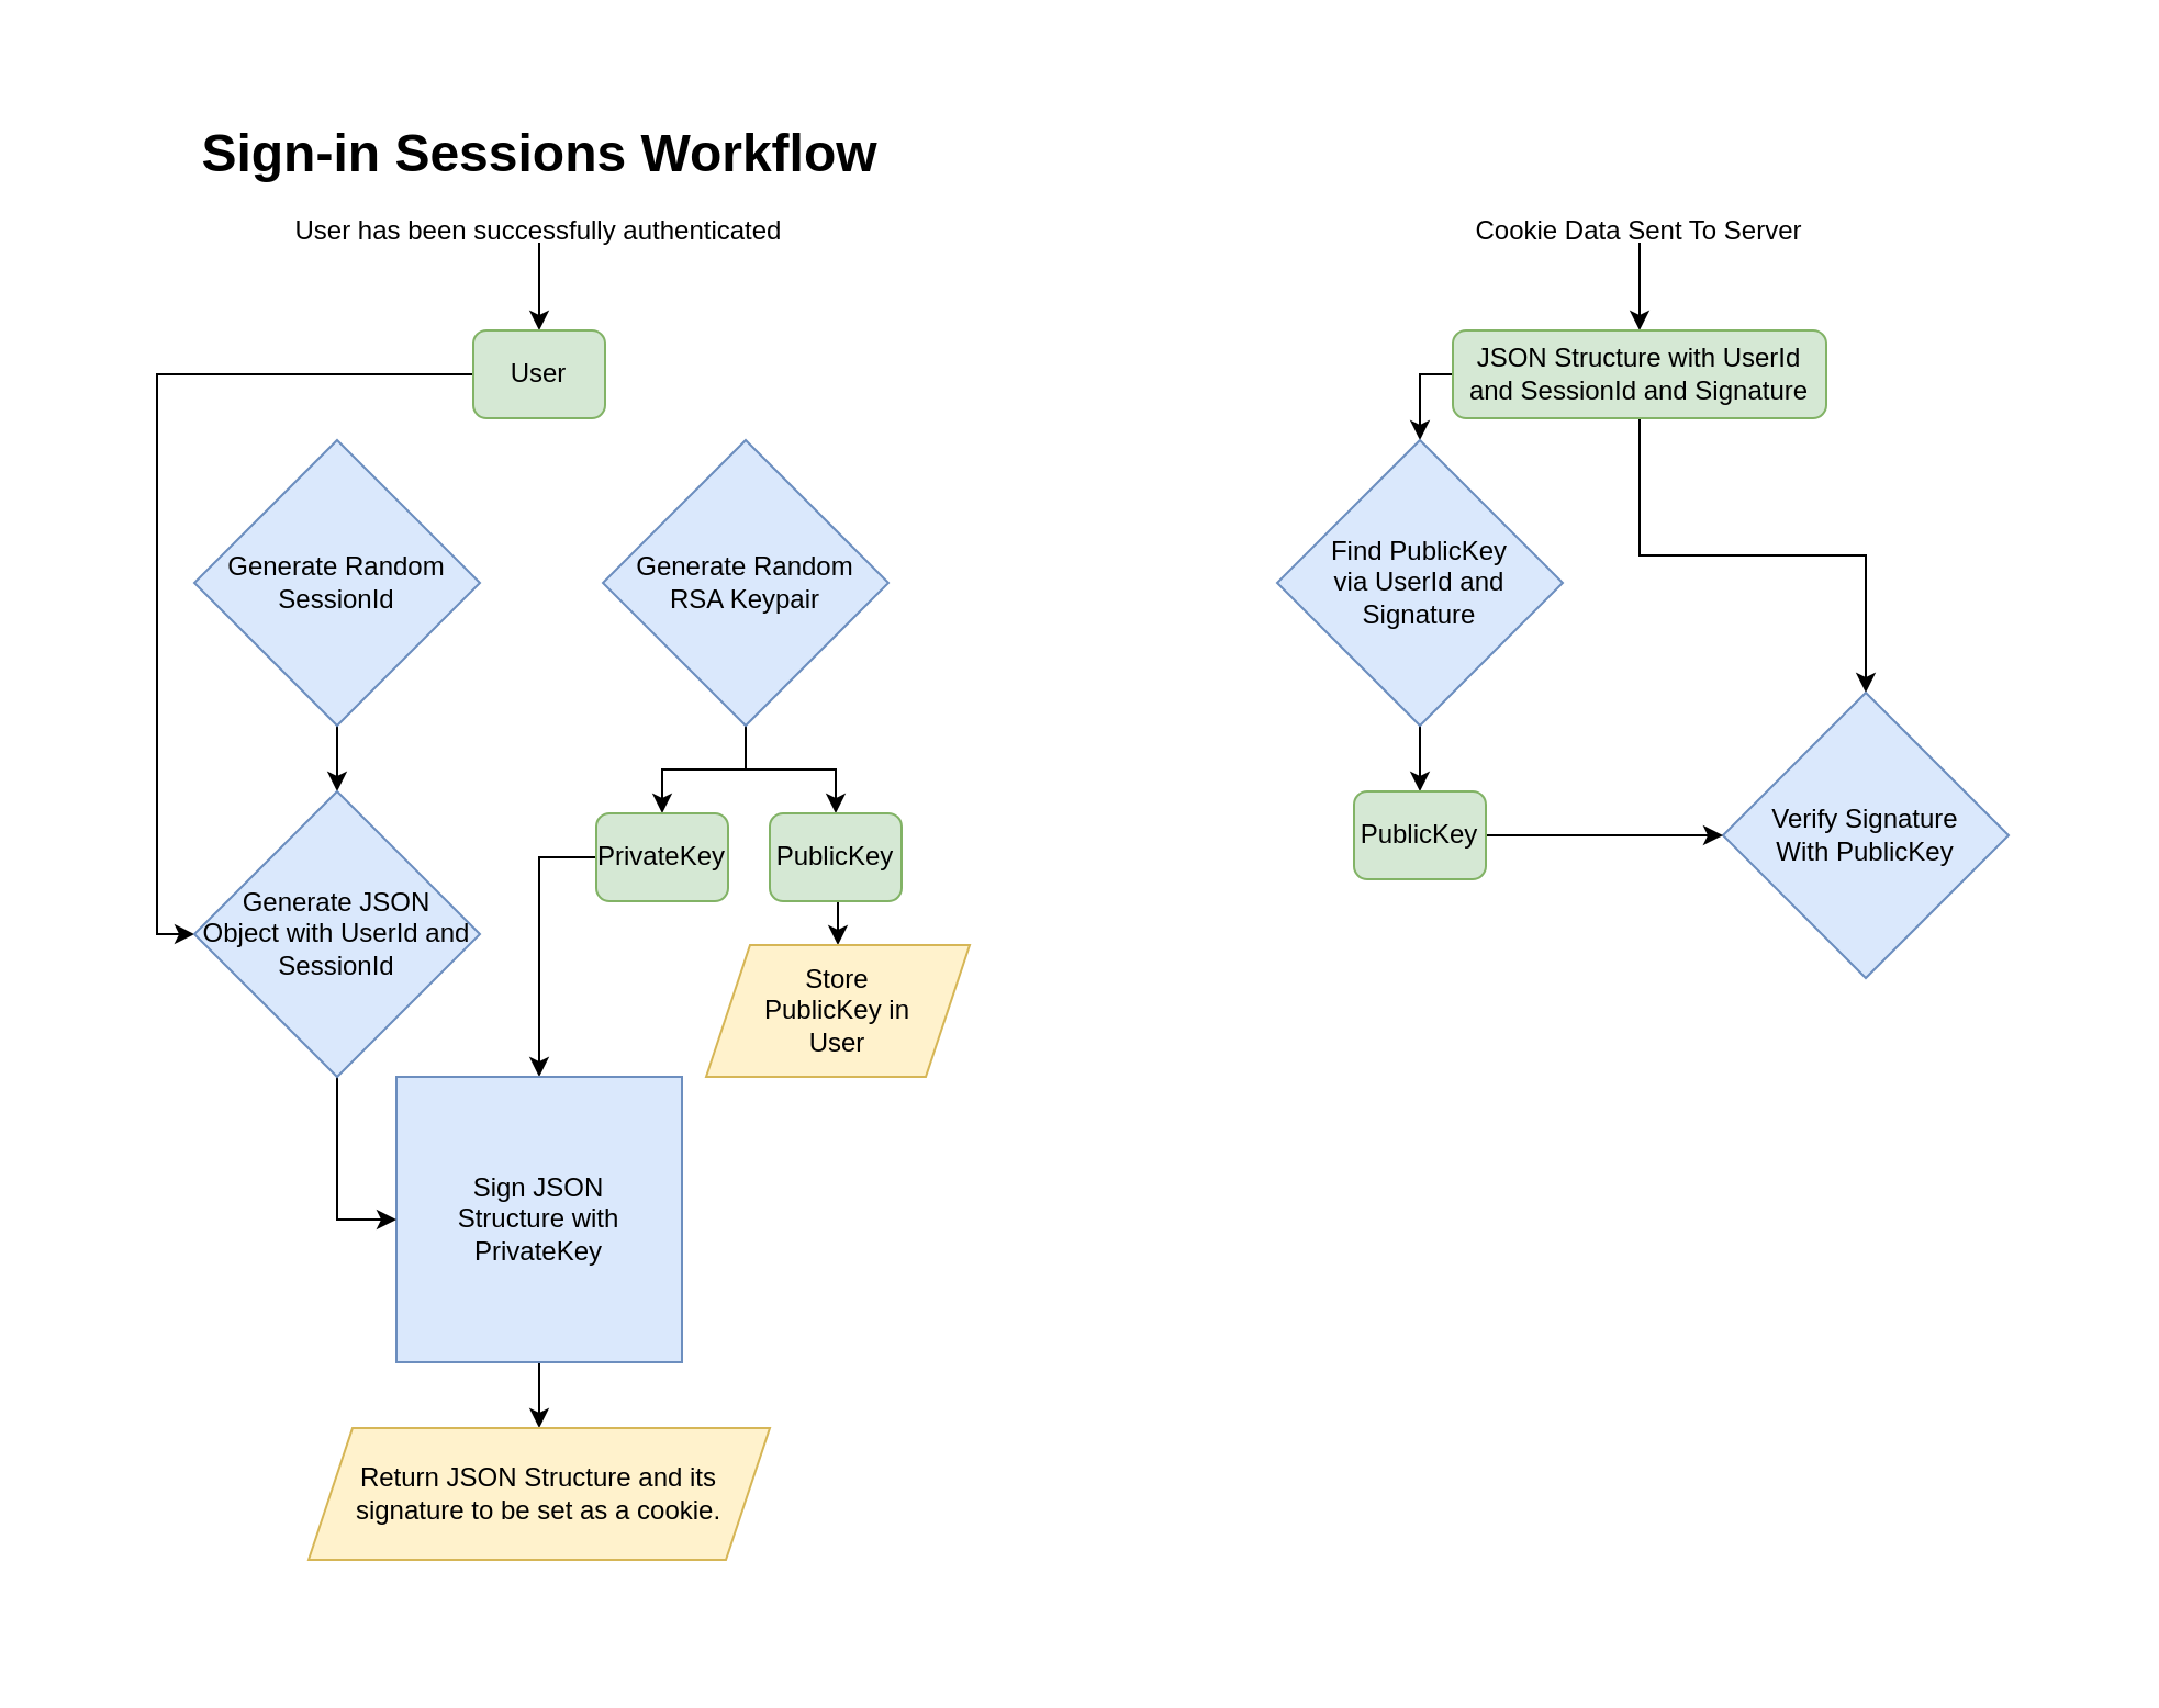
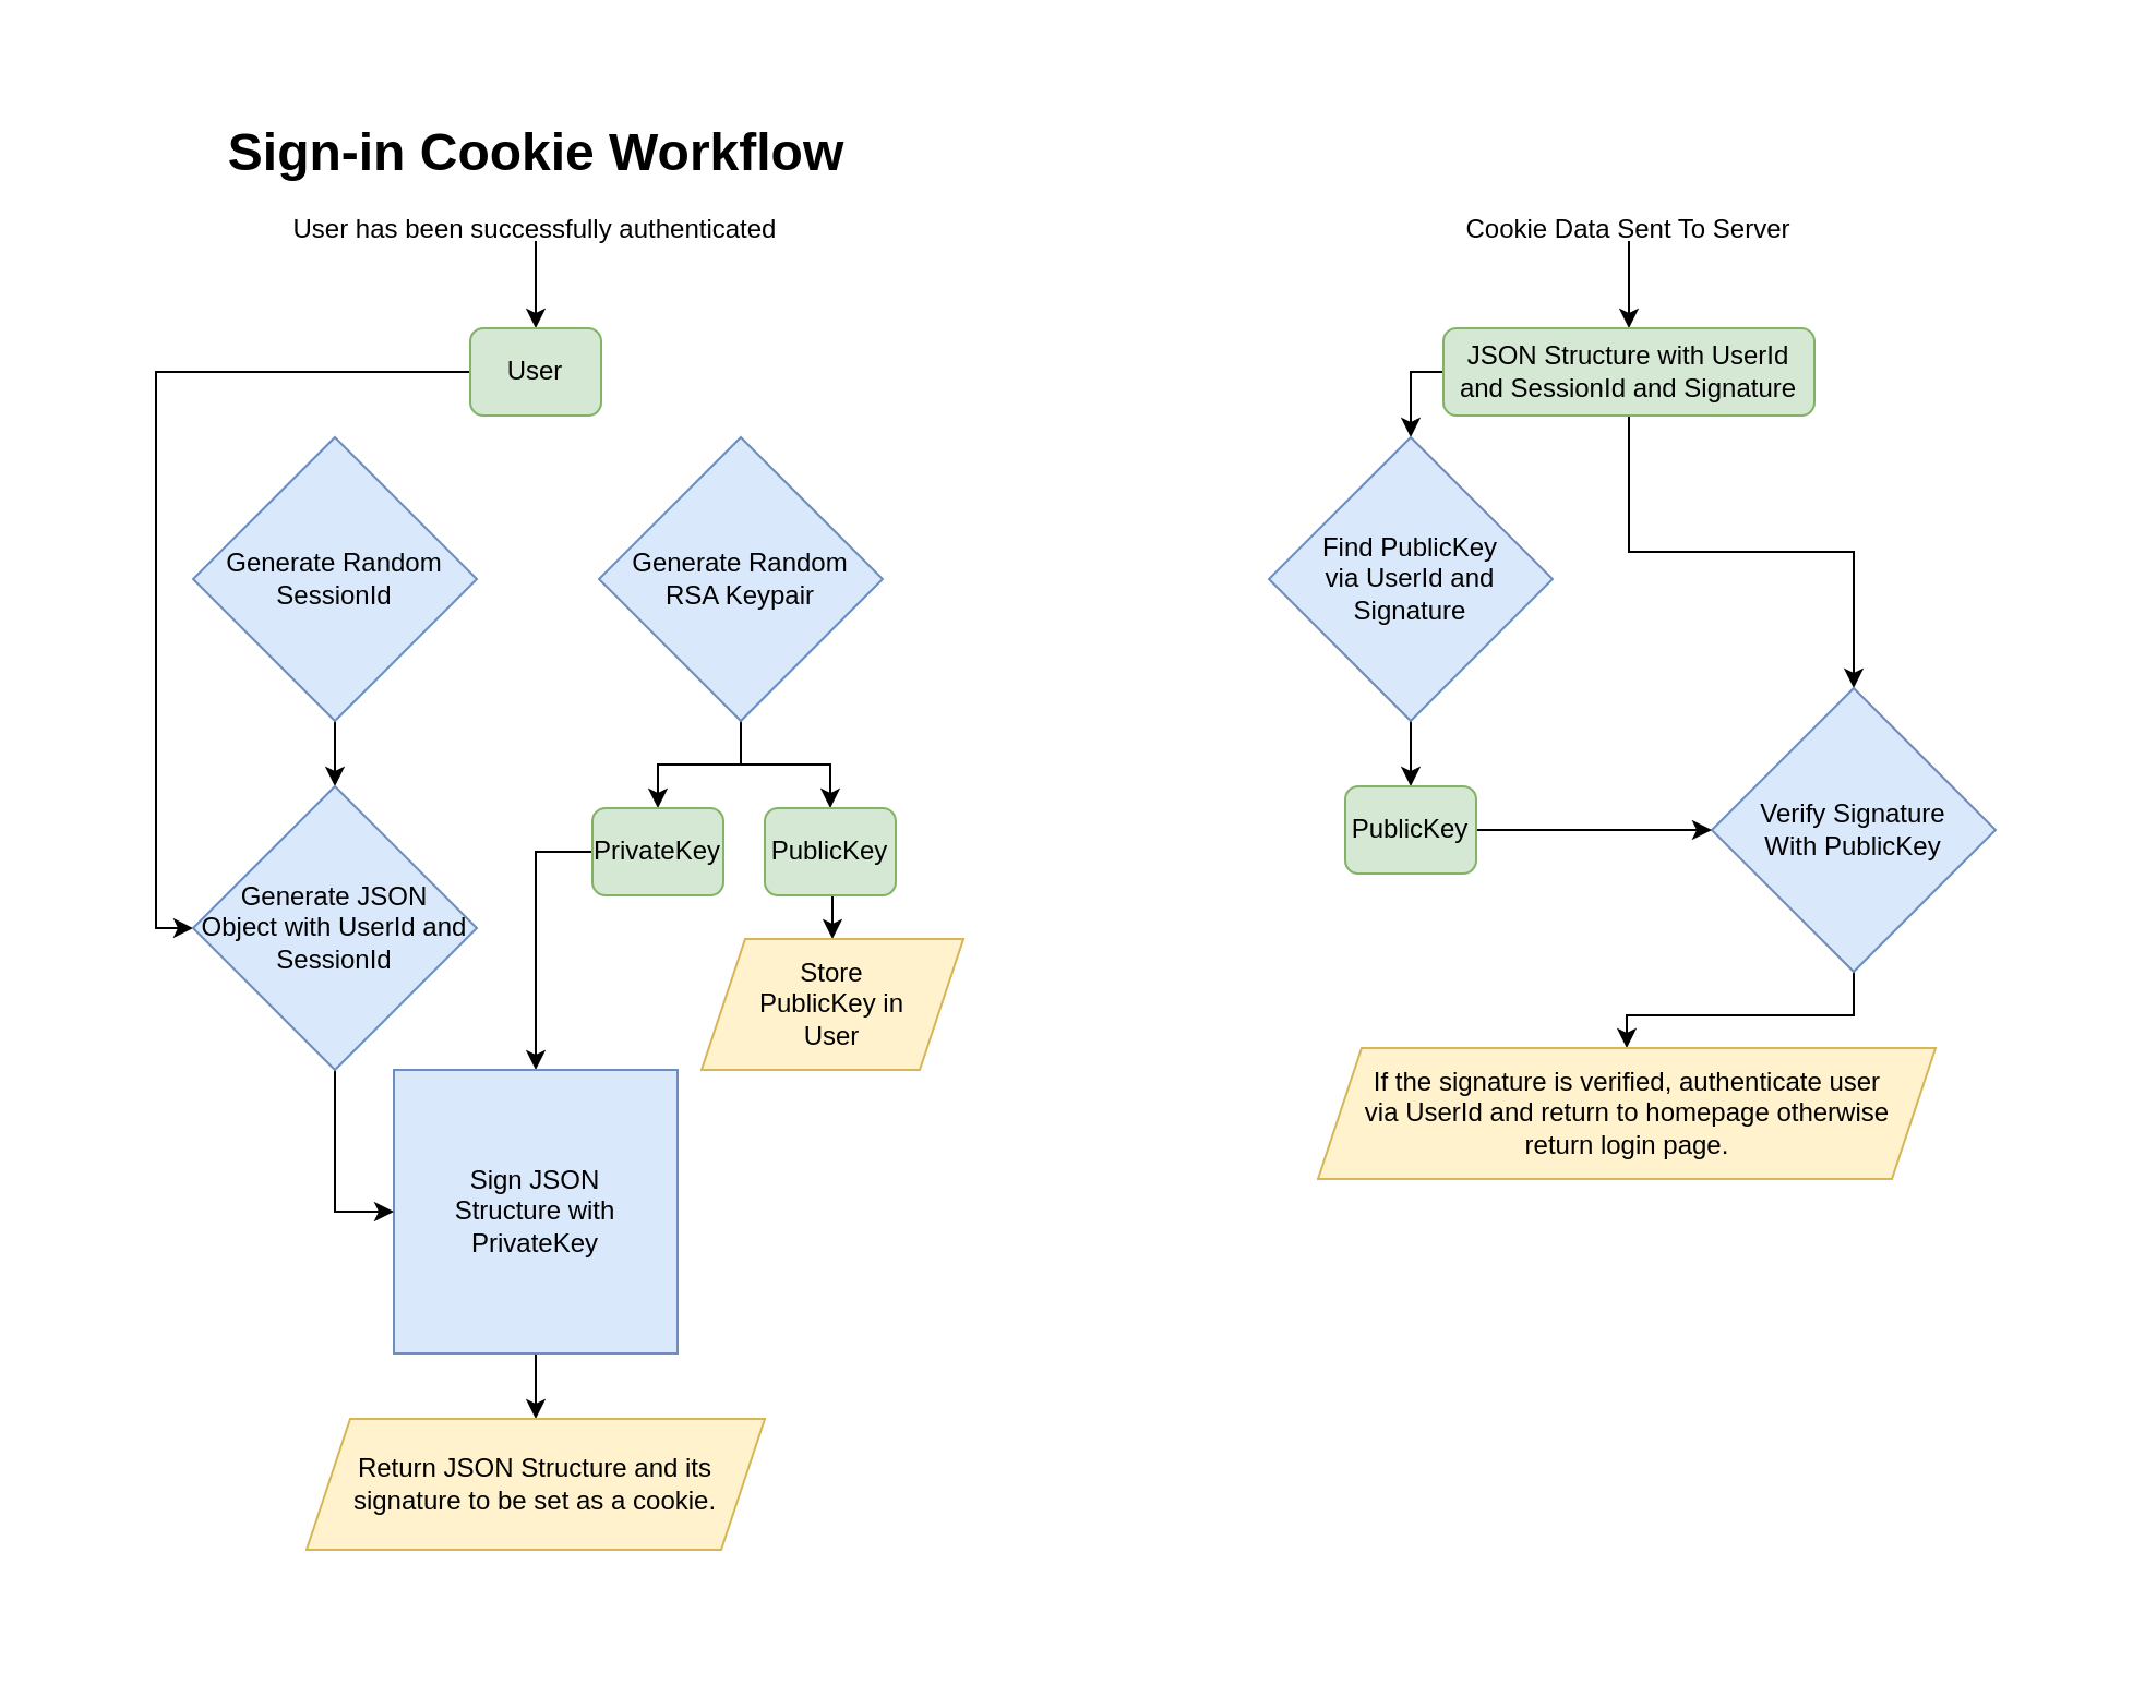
- <mxCell id="21" value="Sign-in Sessions Workflow" style="text;strokeColor=none;fillColor=none;html=1;fontSize=24;fontStyle=1;verticalAlign=middle;align=center;rounded=0;shadow=0;sketch=0;" parent="1" vertex="1"><mxGeometry x="88" y="50" width="314" height="40" as="geometry" /></mxCell>
+ <mxCell id="21" value="Sign-in Cookie Workflow" style="text;strokeColor=none;fillColor=none;html=1;fontSize=24;fontStyle=1;verticalAlign=middle;align=center;rounded=0;shadow=0;sketch=0;" parent="1" vertex="1"><mxGeometry x="88" y="50" width="314" height="40" as="geometry" /></mxCell>
+ <mxCell id="29" style="edgeStyle=orthogonalEdgeStyle;rounded=0;orthogonalLoop=1;jettySize=auto;html=1;exitX=0.5;exitY=1;exitDx=0;exitDy=0;entryX=0.5;entryY=0;entryDx=0;entryDy=0;" parent="1" source="30" target="33" edge="1"><mxGeometry relative="1" as="geometry"><Array as="points"><mxPoint x="849" y="465" /><mxPoint x="745" y="465" /></Array></mxGeometry></mxCell>
+ <mxCell id="33" value="If the signature is verified, authenticate user &lt;br&gt;via UserId and return to homepage otherwise &lt;br&gt;return login page." style="shape=parallelogram;perimeter=parallelogramPerimeter;whiteSpace=wrap;html=1;fixedSize=1;fillColor=#fff2cc;strokeColor=#d6b656;gradientColor=none;rounded=0;sketch=0;shadow=0;" parent="1" vertex="1"><mxGeometry x="603.5" y="480" width="283" height="60" as="geometry" /></mxCell>
